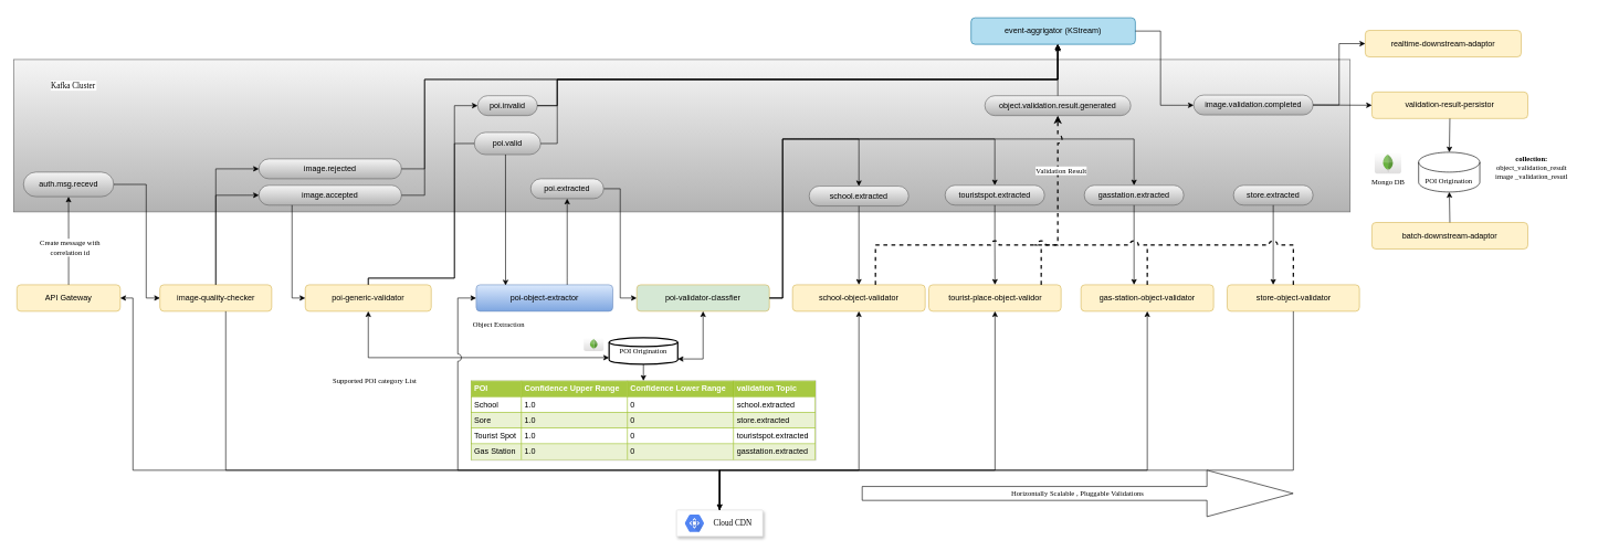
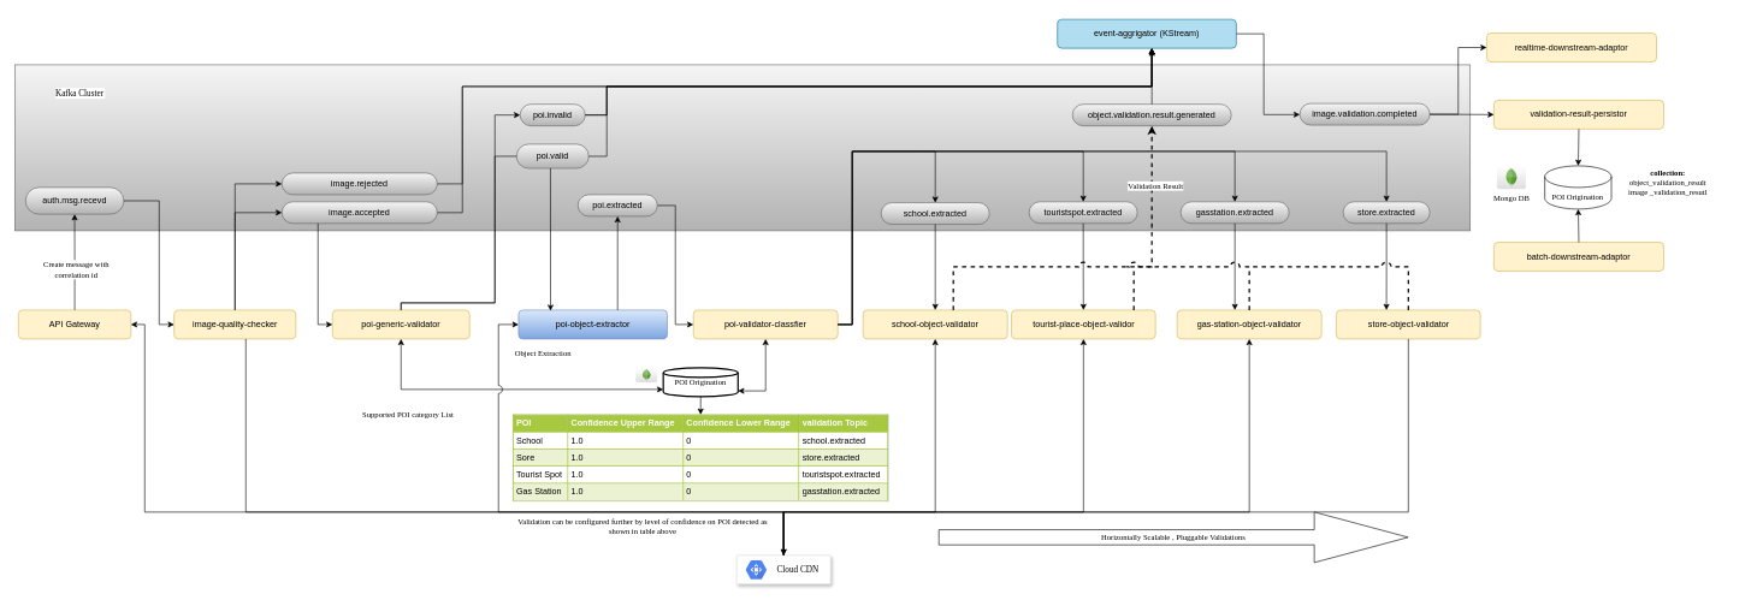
+ <mxCell id="58" style="edgeStyle=orthogonalEdgeStyle;rounded=0;orthogonalLoop=1;jettySize=auto;html=1;fontFamily=Comic Sans MS;fontSize=11;entryX=0.5;entryY=0;entryDx=0;entryDy=0;" edge="1" parent="1" source="51" target="11"><mxGeometry relative="1" as="geometry"><mxPoint x="1160" y="449" as="sourcePoint" /><mxPoint x="1960" y="294" as="targetPoint" /><Array as="points"><mxPoint x="1180" y="449" /><mxPoint x="1180" y="209" /><mxPoint x="1920" y="209" /></Array></mxGeometry></mxCell>
- <mxCell id="51" value="poi-validator-classfier" style="rounded=1;whiteSpace=wrap;html=1;fillColor=#d5e8d4;strokeColor=#d6b656;" vertex="1" parent="50"><mxGeometry x="-10" y="10" width="200" height="40" as="geometry" /></mxCell>
+ <mxCell id="51" value="poi-validator-classfier" style="rounded=1;whiteSpace=wrap;html=1;fillColor=#fff2cc;strokeColor=#d6b656;" vertex="1" parent="50"><mxGeometry x="-10" y="10" width="200" height="40" as="geometry" /></mxCell>
+ <mxCell id="116" value="Validation can be configured further by level of confidence on POI detected as shown in table above" style="text;html=1;strokeColor=none;fillColor=none;align=center;verticalAlign=middle;whiteSpace=wrap;rounded=0;comic=0;fontFamily=Comic Sans MS;fontSize=11;" vertex="1" parent="1"><mxGeometry x="710" y="719" width="360" height="20" as="geometry" /></mxCell>
